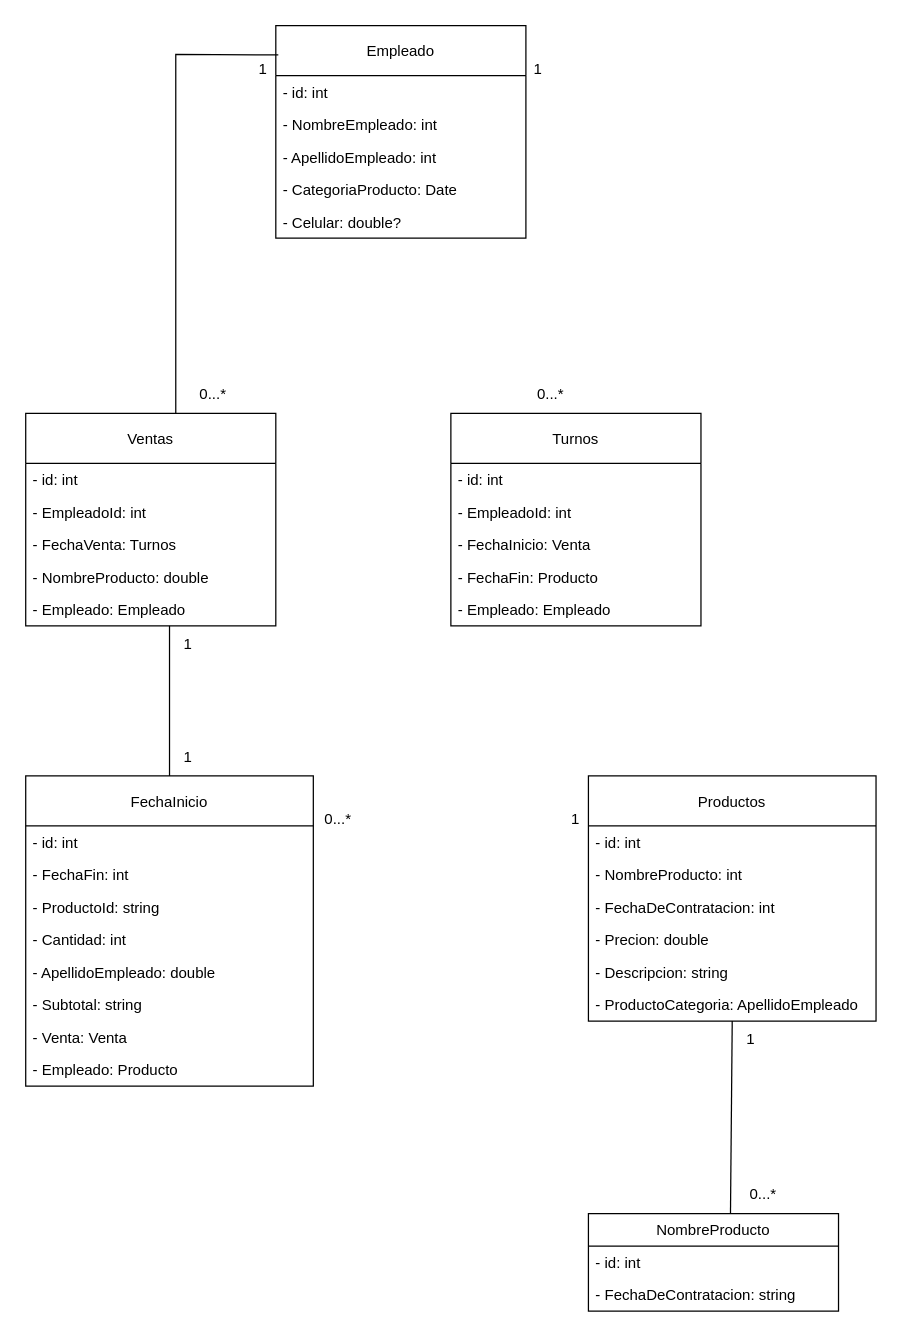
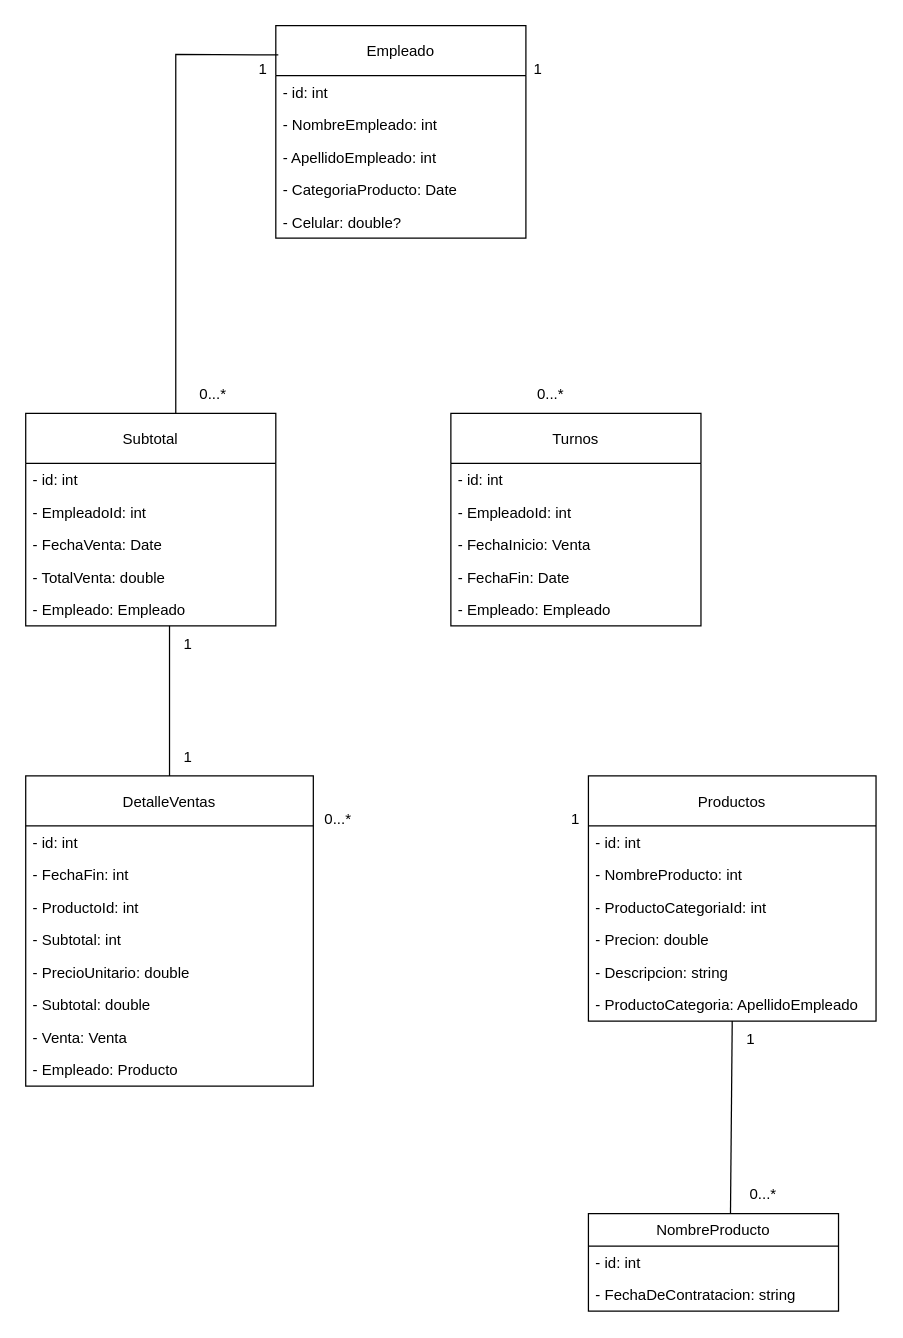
- <mxCell id="30" value="Ventas" style="swimlane;fontStyle=0;childLayout=stackLayout;horizontal=1;startSize=40;fillColor=none;horizontalStack=0;resizeParent=1;resizeParentMax=0;resizeLast=0;collapsible=1;marginBottom=0;" vertex="1" parent="1"><mxGeometry x="20" y="330" width="200" height="170" as="geometry"><mxRectangle x="160" y="120" width="80" height="30" as="alternateBounds" /></mxGeometry></mxCell>
+ <mxCell id="30" value="Subtotal" style="swimlane;fontStyle=0;childLayout=stackLayout;horizontal=1;startSize=40;fillColor=none;horizontalStack=0;resizeParent=1;resizeParentMax=0;resizeLast=0;collapsible=1;marginBottom=0;" vertex="1" parent="1"><mxGeometry x="20" y="330" width="200" height="170" as="geometry"><mxRectangle x="160" y="120" width="80" height="30" as="alternateBounds" /></mxGeometry></mxCell>
- <mxCell id="33" value="- FechaVenta: Turnos" style="text;strokeColor=none;fillColor=none;align=left;verticalAlign=top;spacingLeft=4;spacingRight=4;overflow=hidden;rotatable=0;points=[[0,0.5],[1,0.5]];portConstraint=eastwest;" vertex="1" parent="30"><mxGeometry y="92" width="200" height="26" as="geometry" /></mxCell>
+ <mxCell id="33" value="- FechaVenta: Date" style="text;strokeColor=none;fillColor=none;align=left;verticalAlign=top;spacingLeft=4;spacingRight=4;overflow=hidden;rotatable=0;points=[[0,0.5],[1,0.5]];portConstraint=eastwest;" vertex="1" parent="30"><mxGeometry y="92" width="200" height="26" as="geometry" /></mxCell>
- <mxCell id="34" value="- NombreProducto: double" style="text;strokeColor=none;fillColor=none;align=left;verticalAlign=top;spacingLeft=4;spacingRight=4;overflow=hidden;rotatable=0;points=[[0,0.5],[1,0.5]];portConstraint=eastwest;" vertex="1" parent="30"><mxGeometry y="118" width="200" height="26" as="geometry" /></mxCell>
+ <mxCell id="34" value="- TotalVenta: double" style="text;strokeColor=none;fillColor=none;align=left;verticalAlign=top;spacingLeft=4;spacingRight=4;overflow=hidden;rotatable=0;points=[[0,0.5],[1,0.5]];portConstraint=eastwest;" vertex="1" parent="30"><mxGeometry y="118" width="200" height="26" as="geometry" /></mxCell>
- <mxCell id="9" value="- FechaFin: Producto" style="text;strokeColor=none;fillColor=none;align=left;verticalAlign=top;spacingLeft=4;spacingRight=4;overflow=hidden;rotatable=0;points=[[0,0.5],[1,0.5]];portConstraint=eastwest;" vertex="1" parent="5"><mxGeometry y="118" width="200" height="26" as="geometry" /></mxCell>
+ <mxCell id="9" value="- FechaFin: Date" style="text;strokeColor=none;fillColor=none;align=left;verticalAlign=top;spacingLeft=4;spacingRight=4;overflow=hidden;rotatable=0;points=[[0,0.5],[1,0.5]];portConstraint=eastwest;" vertex="1" parent="5"><mxGeometry y="118" width="200" height="26" as="geometry" /></mxCell>
- <mxCell id="21" value="FechaInicio" style="swimlane;fontStyle=0;childLayout=stackLayout;horizontal=1;startSize=40;fillColor=none;horizontalStack=0;resizeParent=1;resizeParentMax=0;resizeLast=0;collapsible=1;marginBottom=0;" vertex="1" parent="1"><mxGeometry x="20" y="620" width="230" height="248" as="geometry"><mxRectangle x="160" y="120" width="80" height="30" as="alternateBounds" /></mxGeometry></mxCell>
+ <mxCell id="21" value="DetalleVentas" style="swimlane;fontStyle=0;childLayout=stackLayout;horizontal=1;startSize=40;fillColor=none;horizontalStack=0;resizeParent=1;resizeParentMax=0;resizeLast=0;collapsible=1;marginBottom=0;" vertex="1" parent="1"><mxGeometry x="20" y="620" width="230" height="248" as="geometry"><mxRectangle x="160" y="120" width="80" height="30" as="alternateBounds" /></mxGeometry></mxCell>
- <mxCell id="24" value="- ProductoId: string" style="text;strokeColor=none;fillColor=none;align=left;verticalAlign=top;spacingLeft=4;spacingRight=4;overflow=hidden;rotatable=0;points=[[0,0.5],[1,0.5]];portConstraint=eastwest;" vertex="1" parent="21"><mxGeometry y="92" width="230" height="26" as="geometry" /></mxCell>
+ <mxCell id="24" value="- ProductoId: int" style="text;strokeColor=none;fillColor=none;align=left;verticalAlign=top;spacingLeft=4;spacingRight=4;overflow=hidden;rotatable=0;points=[[0,0.5],[1,0.5]];portConstraint=eastwest;" vertex="1" parent="21"><mxGeometry y="92" width="230" height="26" as="geometry" /></mxCell>
- <mxCell id="14" value="- FechaDeContratacion: int" style="text;strokeColor=none;fillColor=none;align=left;verticalAlign=top;spacingLeft=4;spacingRight=4;overflow=hidden;rotatable=0;points=[[0,0.5],[1,0.5]];portConstraint=eastwest;" vertex="1" parent="11"><mxGeometry y="92" width="230" height="26" as="geometry" /></mxCell>
+ <mxCell id="14" value="- ProductoCategoriaId: int" style="text;strokeColor=none;fillColor=none;align=left;verticalAlign=top;spacingLeft=4;spacingRight=4;overflow=hidden;rotatable=0;points=[[0,0.5],[1,0.5]];portConstraint=eastwest;" vertex="1" parent="11"><mxGeometry y="92" width="230" height="26" as="geometry" /></mxCell>
- <mxCell id="25" value="- Cantidad: int" style="text;strokeColor=none;fillColor=none;align=left;verticalAlign=top;spacingLeft=4;spacingRight=4;overflow=hidden;rotatable=0;points=[[0,0.5],[1,0.5]];portConstraint=eastwest;" vertex="1" parent="21"><mxGeometry y="118" width="230" height="26" as="geometry" /></mxCell>
+ <mxCell id="25" value="- Subtotal: int" style="text;strokeColor=none;fillColor=none;align=left;verticalAlign=top;spacingLeft=4;spacingRight=4;overflow=hidden;rotatable=0;points=[[0,0.5],[1,0.5]];portConstraint=eastwest;" vertex="1" parent="21"><mxGeometry y="118" width="230" height="26" as="geometry" /></mxCell>
- <mxCell id="26" value="- ApellidoEmpleado: double" style="text;strokeColor=none;fillColor=none;align=left;verticalAlign=top;spacingLeft=4;spacingRight=4;overflow=hidden;rotatable=0;points=[[0,0.5],[1,0.5]];portConstraint=eastwest;" vertex="1" parent="21"><mxGeometry y="144" width="230" height="26" as="geometry" /></mxCell>
+ <mxCell id="26" value="- PrecioUnitario: double" style="text;strokeColor=none;fillColor=none;align=left;verticalAlign=top;spacingLeft=4;spacingRight=4;overflow=hidden;rotatable=0;points=[[0,0.5],[1,0.5]];portConstraint=eastwest;" vertex="1" parent="21"><mxGeometry y="144" width="230" height="26" as="geometry" /></mxCell>
- <mxCell id="27" value="- Subtotal: string" style="text;strokeColor=none;fillColor=none;align=left;verticalAlign=top;spacingLeft=4;spacingRight=4;overflow=hidden;rotatable=0;points=[[0,0.5],[1,0.5]];portConstraint=eastwest;" vertex="1" parent="21"><mxGeometry y="170" width="230" height="26" as="geometry" /></mxCell>
+ <mxCell id="27" value="- Subtotal: double" style="text;strokeColor=none;fillColor=none;align=left;verticalAlign=top;spacingLeft=4;spacingRight=4;overflow=hidden;rotatable=0;points=[[0,0.5],[1,0.5]];portConstraint=eastwest;" vertex="1" parent="21"><mxGeometry y="170" width="230" height="26" as="geometry" /></mxCell>
